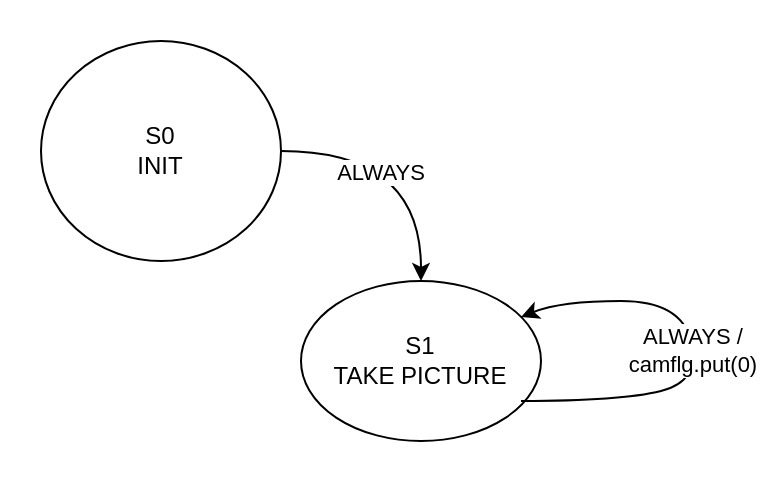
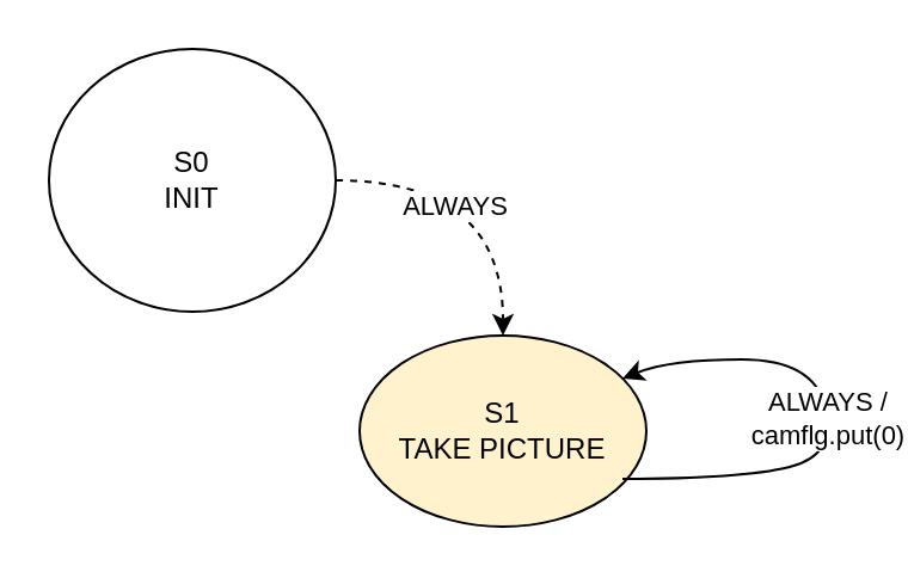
- <mxCell id="2" value="ALWAYS" style="edgeStyle=orthogonalEdgeStyle;rounded=0;orthogonalLoop=1;jettySize=auto;html=1;entryX=0.5;entryY=0;entryDx=0;entryDy=0;curved=1;" edge="1" parent="1" source="3" target="4"><mxGeometry x="0.2" y="-20" relative="1" as="geometry"><mxPoint as="offset" /></mxGeometry></mxCell>
+ <mxCell id="2" value="ALWAYS" style="edgeStyle=orthogonalEdgeStyle;rounded=0;orthogonalLoop=1;jettySize=auto;html=1;entryX=0.5;entryY=0;entryDx=0;entryDy=0;curved=1;dashed=1;" edge="1" parent="1" source="3" target="4"><mxGeometry x="0.2" y="-20" relative="1" as="geometry"><mxPoint as="offset" /></mxGeometry></mxCell>
- <mxCell id="4" value="S1&lt;br&gt;TAKE PICTURE" style="ellipse;whiteSpace=wrap;html=1;" vertex="1" parent="1"><mxGeometry x="150" y="140" width="120" height="80" as="geometry" /></mxCell>
+ <mxCell id="4" value="S1&lt;br&gt;TAKE PICTURE" style="ellipse;whiteSpace=wrap;html=1;fillColor=#fff2cc;" vertex="1" parent="1"><mxGeometry x="150" y="140" width="120" height="80" as="geometry" /></mxCell>
